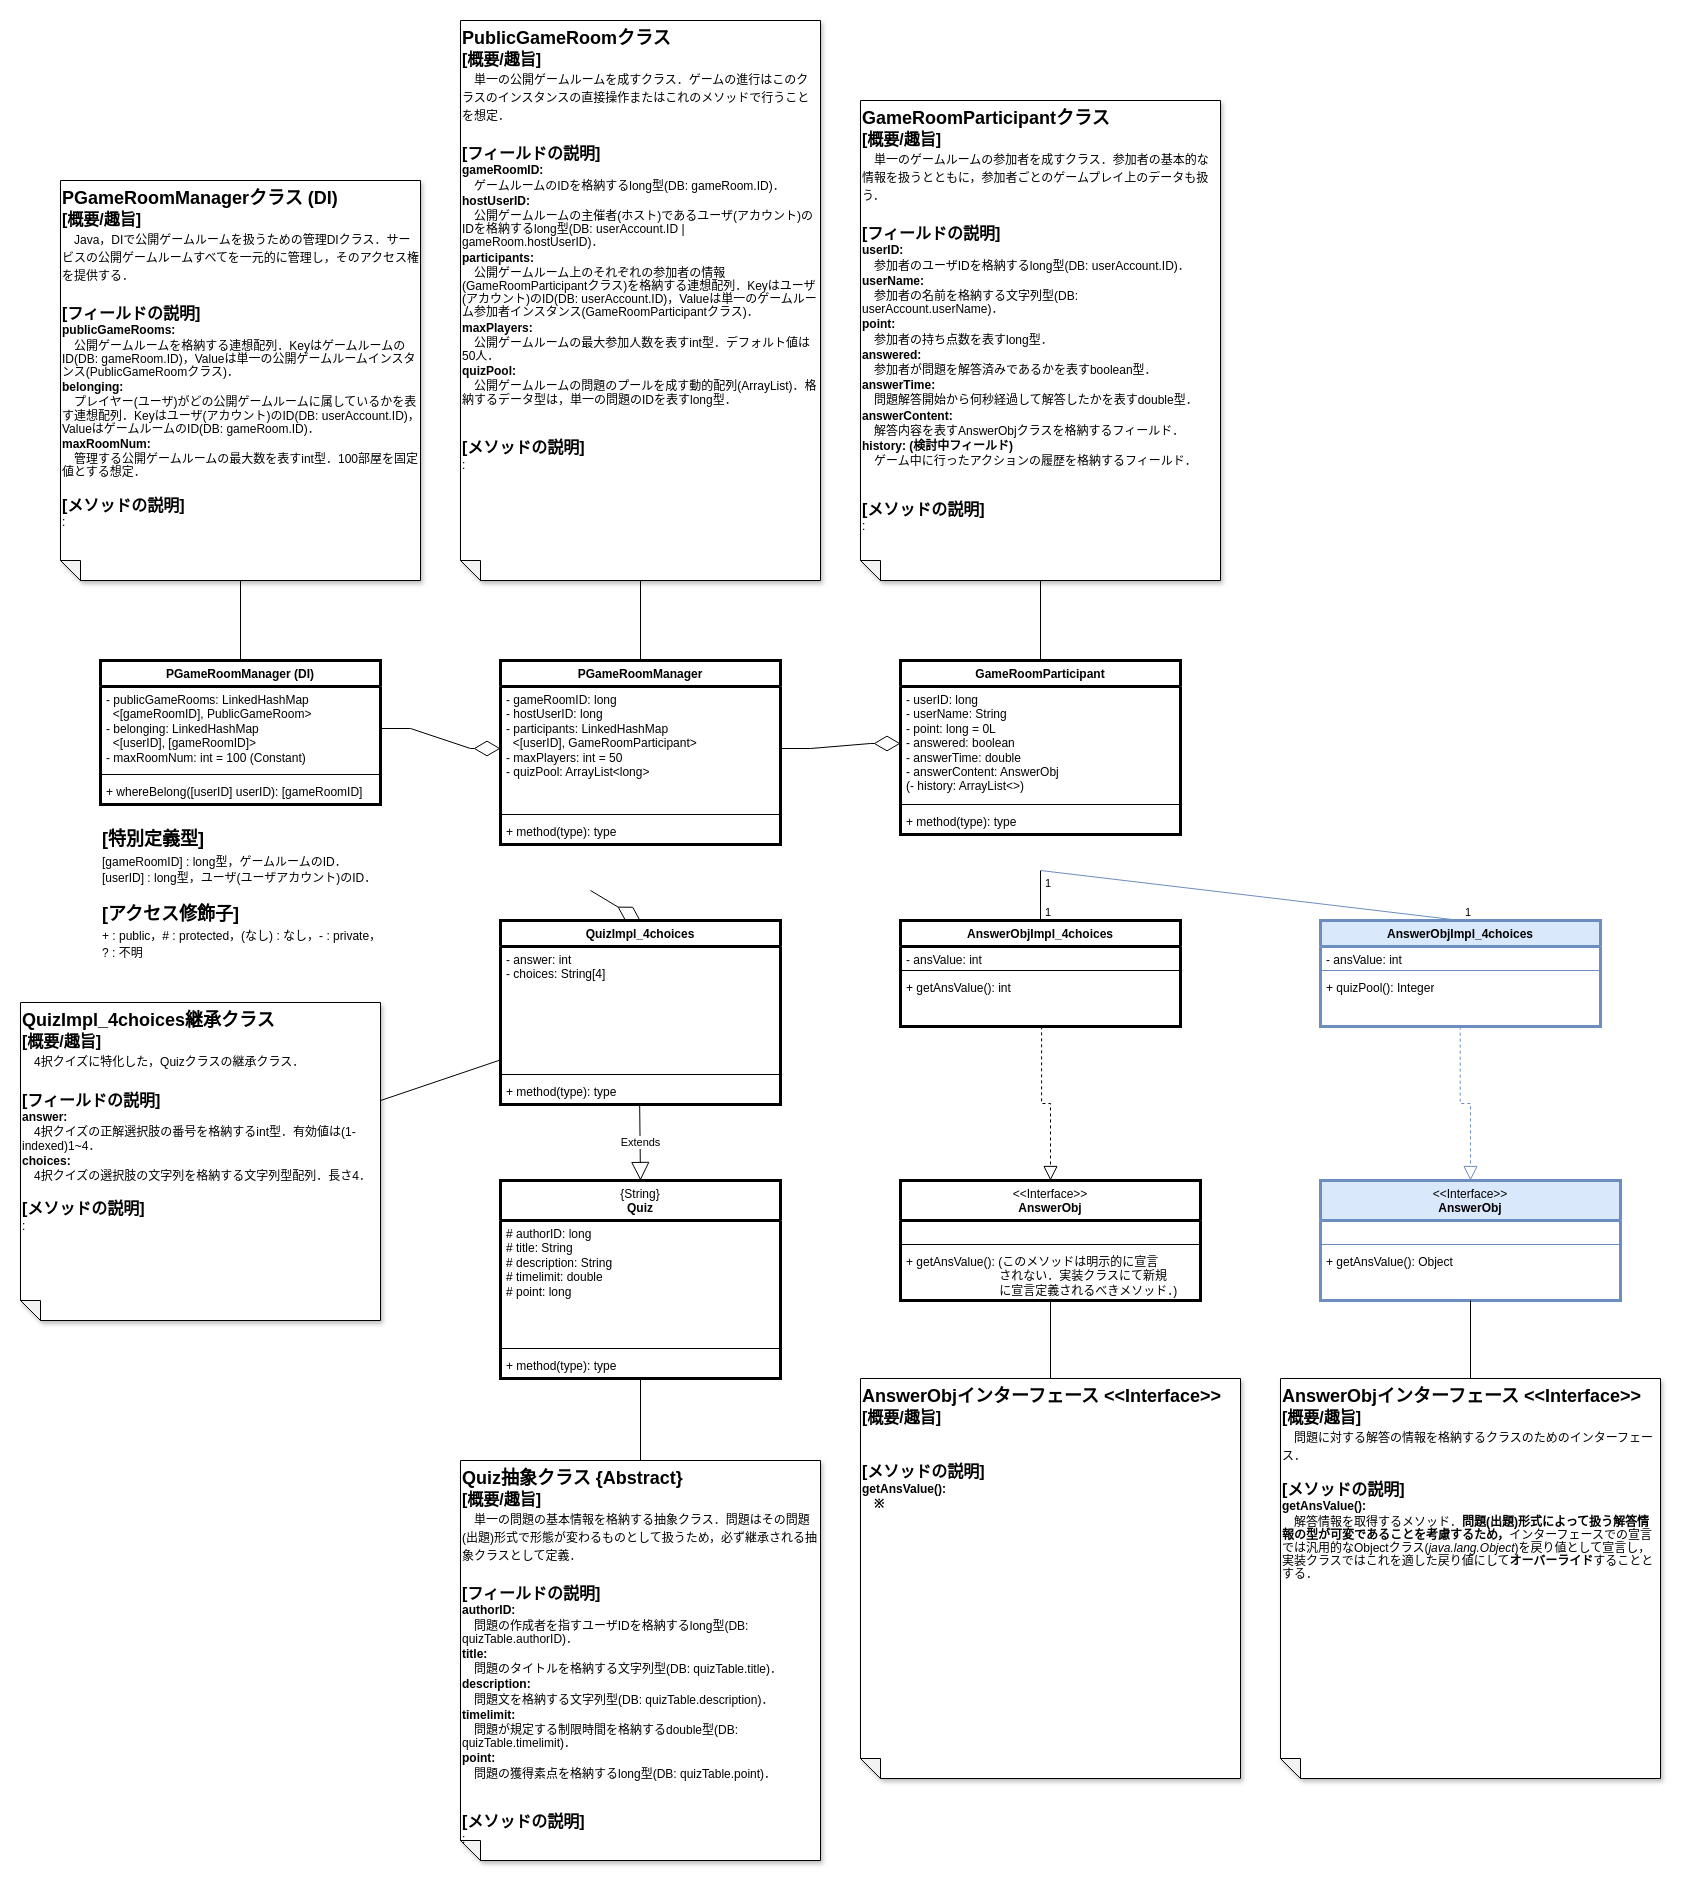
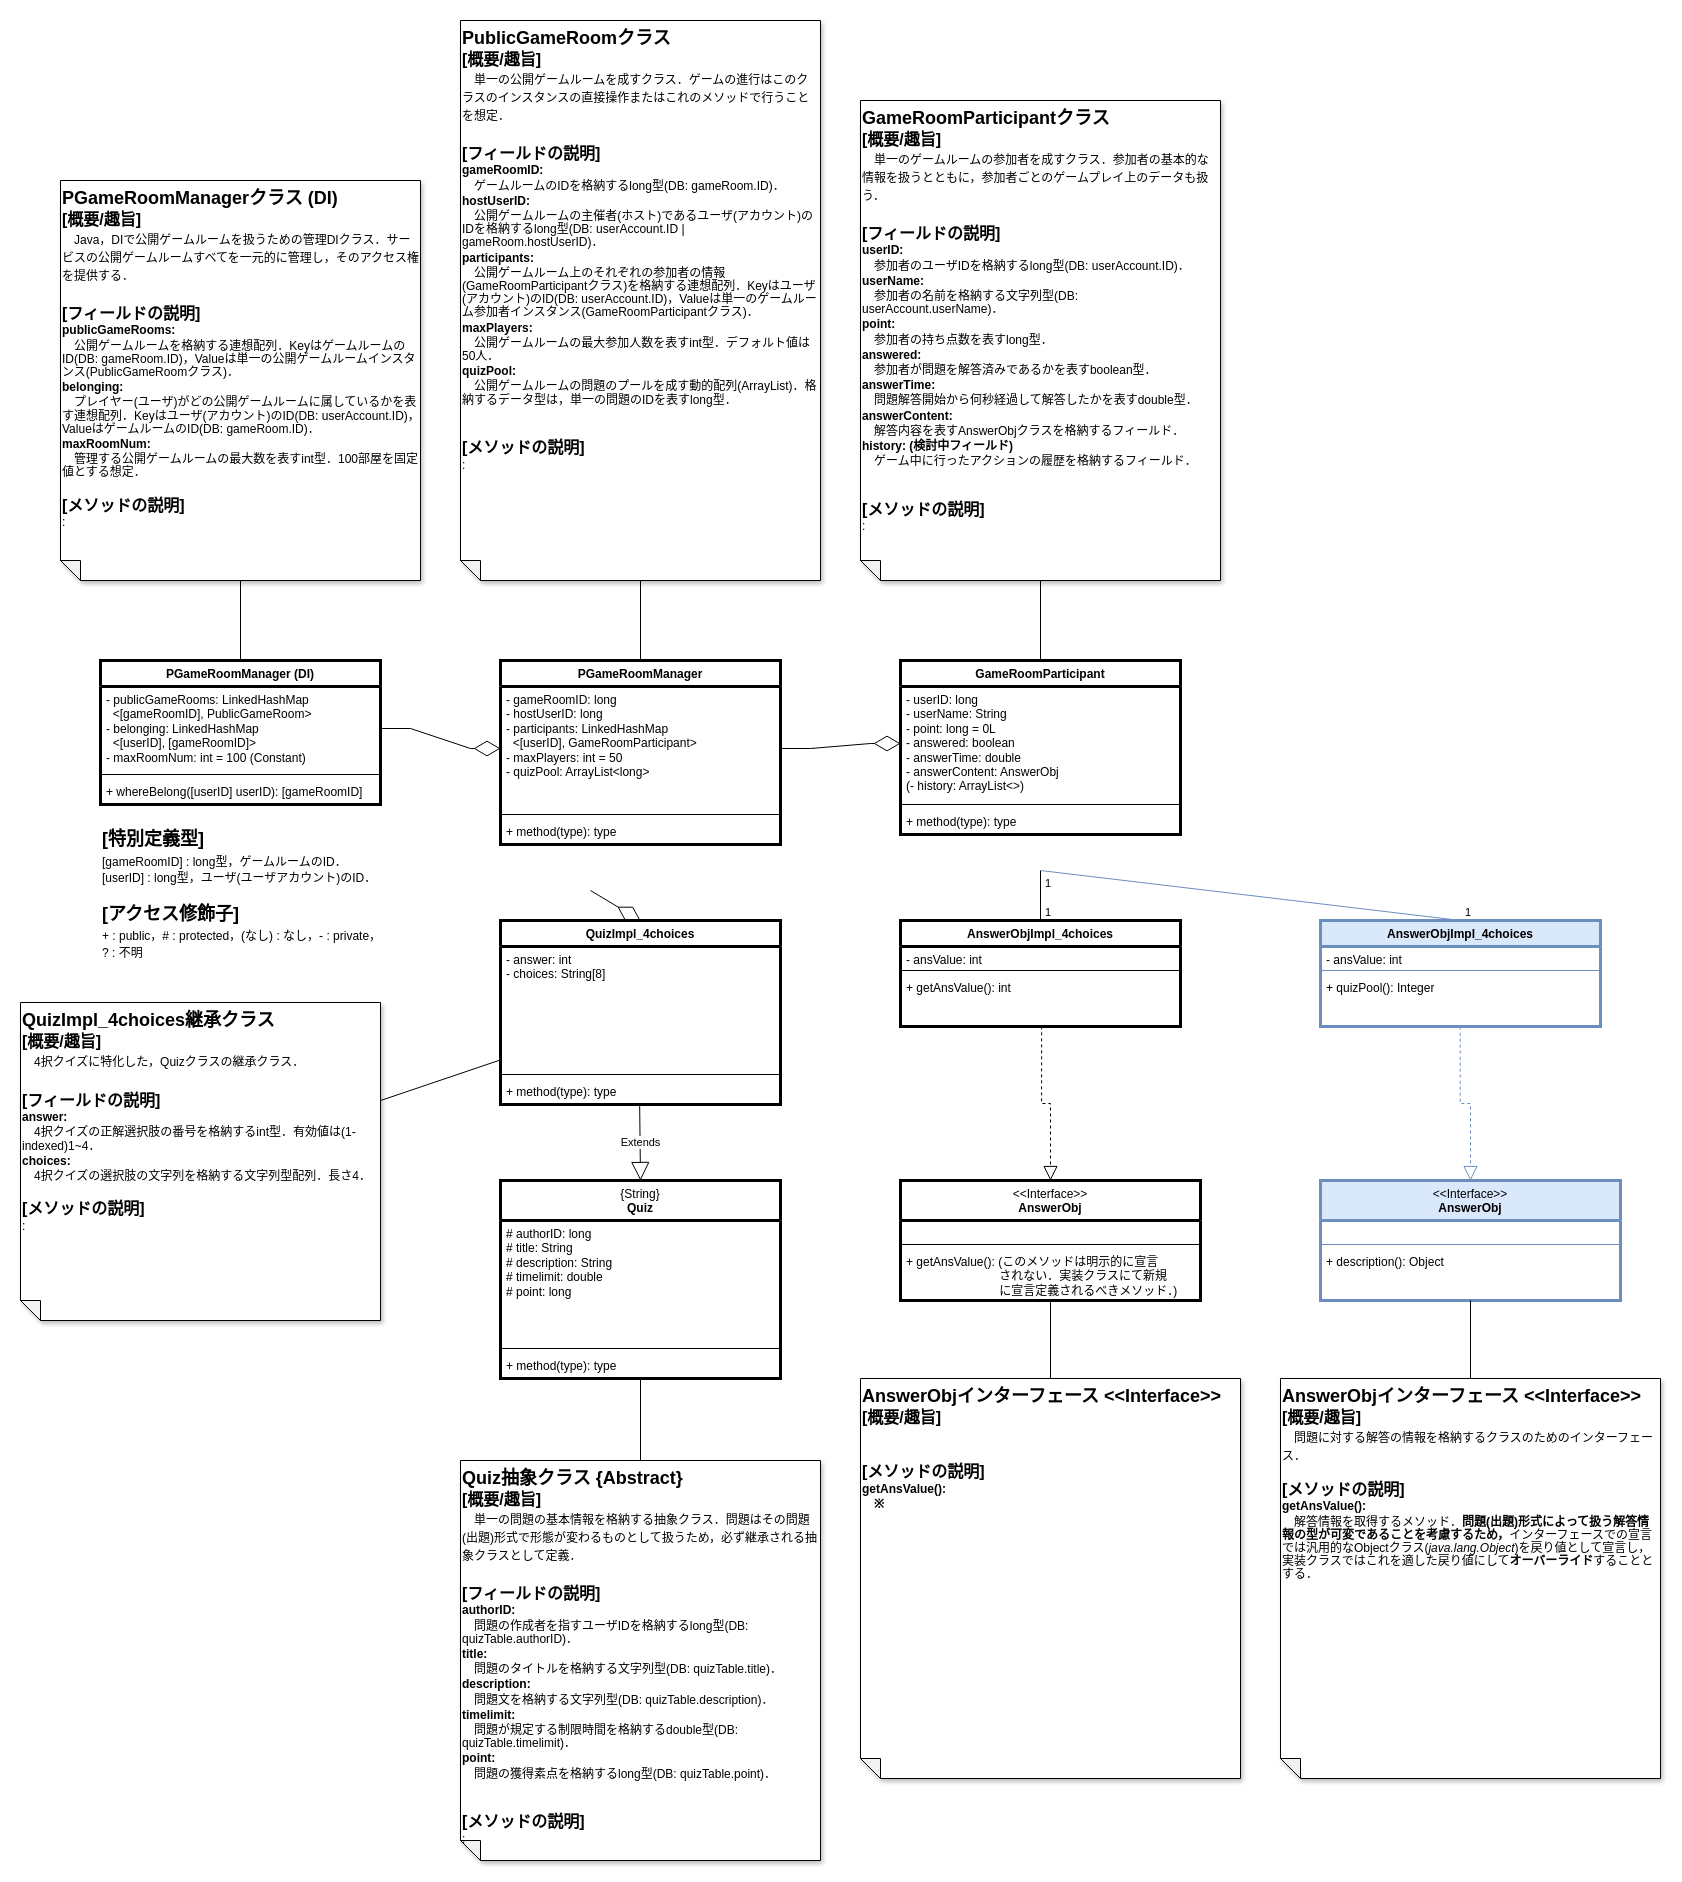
- <mxCell id="17" value="- answer: int&lt;div&gt;- choices: String[4]&amp;nbsp;&lt;/div&gt;" style="text;strokeColor=none;fillColor=none;align=left;verticalAlign=top;spacingLeft=4;spacingRight=4;overflow=hidden;rotatable=0;points=[[0,0.5],[1,0.5]];portConstraint=eastwest;whiteSpace=wrap;html=1;" parent="16" vertex="1"><mxGeometry y="26" width="280" height="124" as="geometry" /></mxCell>
+ <mxCell id="17" value="- answer: int&lt;div&gt;- choices: String[8]&amp;nbsp;&lt;/div&gt;" style="text;strokeColor=none;fillColor=none;align=left;verticalAlign=top;spacingLeft=4;spacingRight=4;overflow=hidden;rotatable=0;points=[[0,0.5],[1,0.5]];portConstraint=eastwest;whiteSpace=wrap;html=1;" parent="16" vertex="1"><mxGeometry y="26" width="280" height="124" as="geometry" /></mxCell>
- <mxCell id="54" value="+ getAnsValue(): Object" style="text;strokeColor=none;fillColor=none;align=left;verticalAlign=top;spacingLeft=4;spacingRight=4;overflow=hidden;rotatable=0;points=[[0,0.5],[1,0.5]];portConstraint=eastwest;whiteSpace=wrap;html=1;" parent="51" vertex="1"><mxGeometry y="68" width="300" height="52" as="geometry" /></mxCell>
+ <mxCell id="54" value="+ description(): Object" style="text;strokeColor=none;fillColor=none;align=left;verticalAlign=top;spacingLeft=4;spacingRight=4;overflow=hidden;rotatable=0;points=[[0,0.5],[1,0.5]];portConstraint=eastwest;whiteSpace=wrap;html=1;" parent="51" vertex="1"><mxGeometry y="68" width="300" height="52" as="geometry" /></mxCell>
